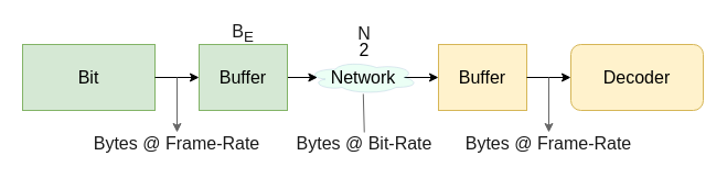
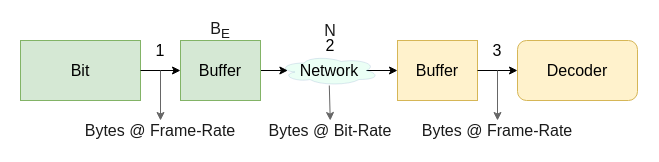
+ <mxCell id="20" value="1" style="text;html=1;strokeColor=none;fillColor=none;align=center;verticalAlign=middle;whiteSpace=wrap;rounded=0;fontSize=16;opacity=20;" vertex="1" parent="2"><mxGeometry x="120" y="20" width="40" height="20" as="geometry" /></mxCell>
+ <mxCell id="22" value="3" style="text;html=1;strokeColor=none;fillColor=none;align=center;verticalAlign=middle;whiteSpace=wrap;rounded=0;fontSize=16;opacity=20;" vertex="1" parent="2"><mxGeometry x="457" y="20" width="40" height="20" as="geometry" /></mxCell>
- <mxCell id="15" value="" style="endArrow=none;html=1;fontSize=16;fillColor=#f5f5f5;strokeColor=#666666;" edge="1" parent="2" source="8" target="13"><mxGeometry width="50" height="50" relative="1" as="geometry"><mxPoint x="150" y="60" as="sourcePoint" /><mxPoint x="150" y="110" as="targetPoint" /></mxGeometry></mxCell>
+ <mxCell id="15" value="" style="endArrow=classic;html=1;fontSize=16;fillColor=#f5f5f5;strokeColor=#666666;" edge="1" parent="2" source="8" target="13"><mxGeometry width="50" height="50" relative="1" as="geometry"><mxPoint x="150" y="60" as="sourcePoint" /><mxPoint x="150" y="110" as="targetPoint" /></mxGeometry></mxCell>
